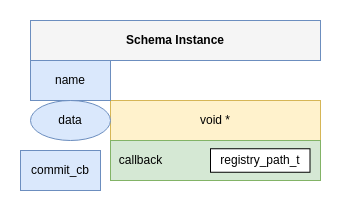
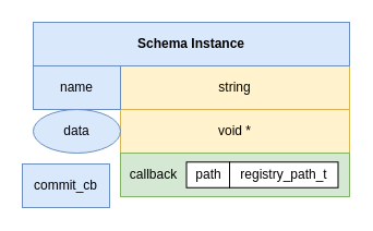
- <mxCell id="4" value="&lt;b&gt;Schema Instance&lt;/b&gt;" style="rounded=0;whiteSpace=wrap;html=1;align=center;fillColor=#f5f5f5;strokeColor=#6c8ebf;" parent="1" vertex="1"><mxGeometry x="30" y="20" width="290" height="40" as="geometry" /></mxCell>
+ <mxCell id="4" value="&lt;b&gt;Schema Instance&lt;/b&gt;" style="rounded=0;whiteSpace=wrap;html=1;align=center;fillColor=#dae8fc;strokeColor=#6c8ebf;" parent="1" vertex="1"><mxGeometry x="30" y="20" width="290" height="40" as="geometry" /></mxCell>
+ <mxCell id="2" value="string" style="rounded=0;whiteSpace=wrap;html=1;fillColor=#fff2cc;strokeColor=#d6b656;" parent="1" vertex="1"><mxGeometry x="110" y="60" width="210" height="40" as="geometry" /></mxCell>
+ <mxCell id="9" value="path" style="rounded=0;whiteSpace=wrap;html=1;" vertex="1" parent="1"><mxGeometry x="170.5" y="148.25" width="39.5" height="23.5" as="geometry" /></mxCell>
